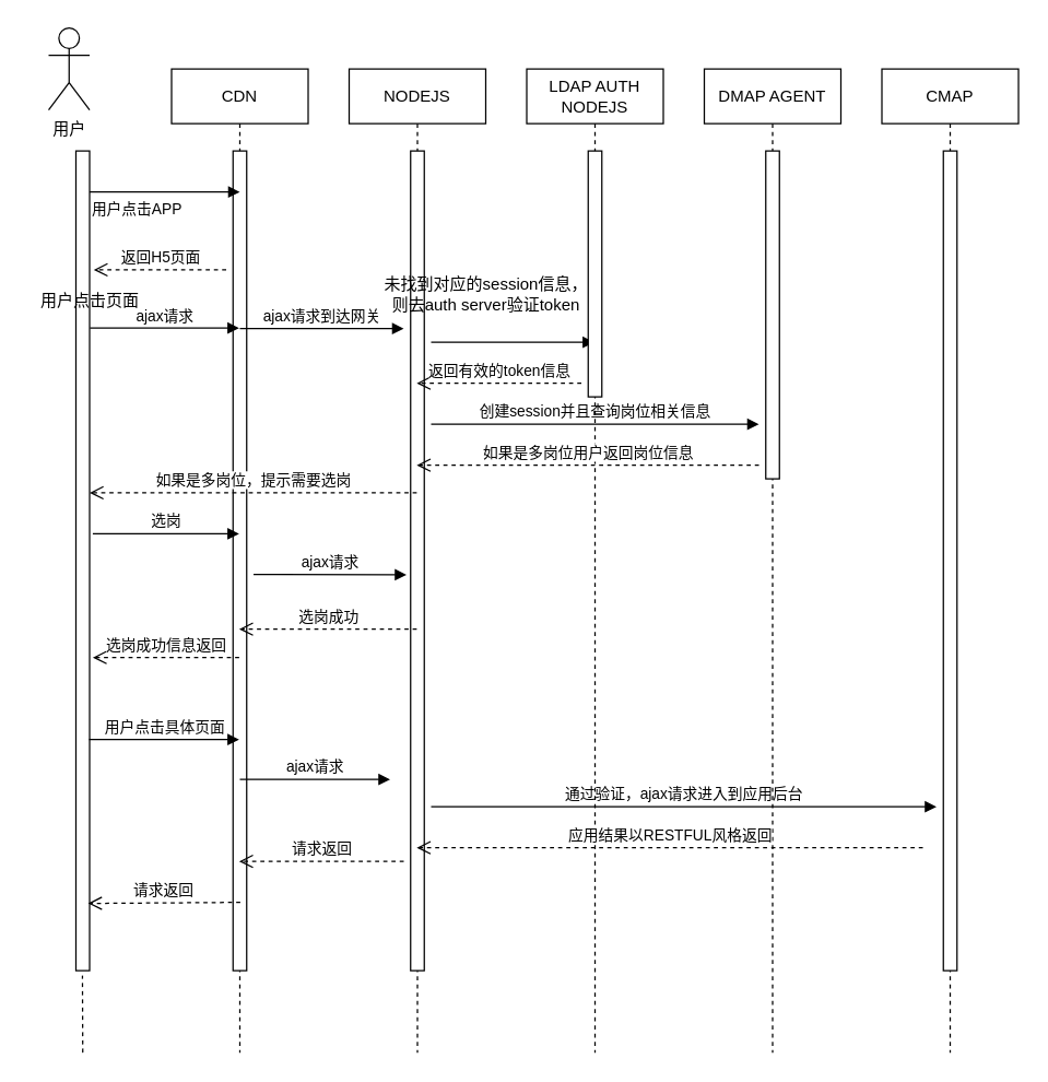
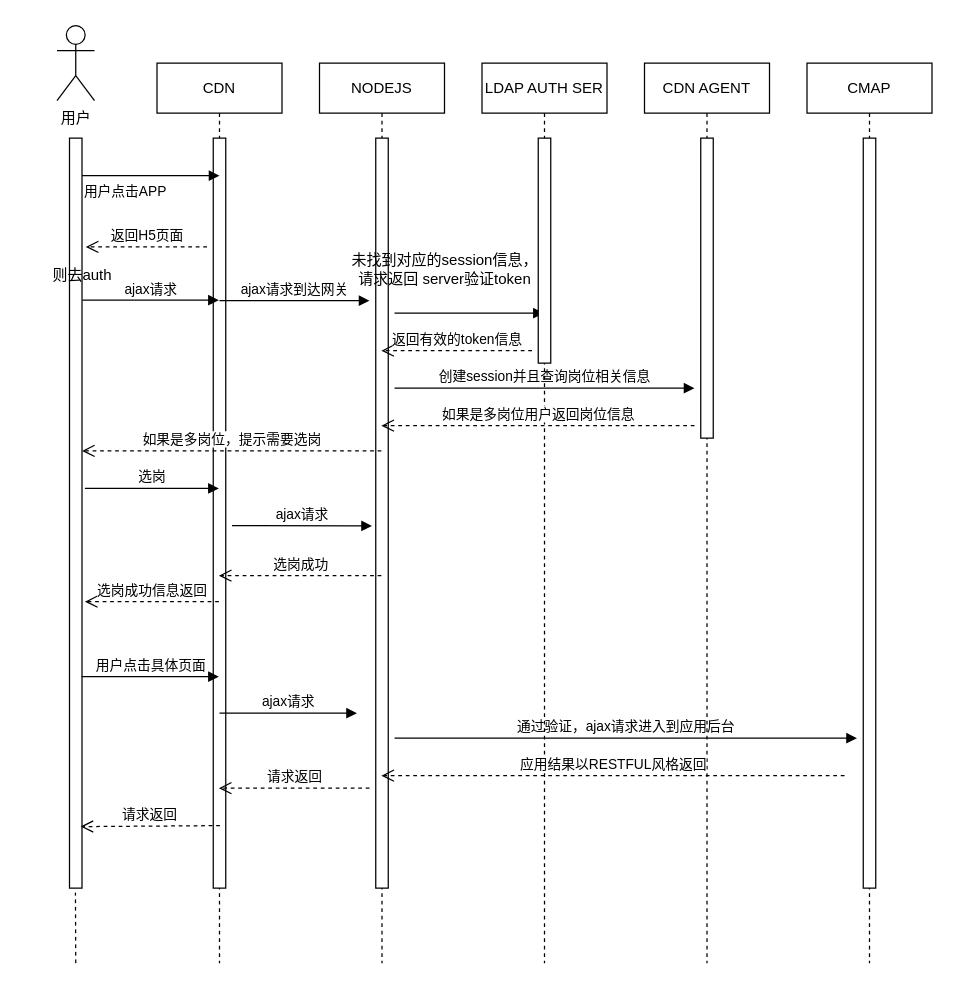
- <mxCell id="2" value="用户&lt;br&gt;" style="shape=umlActor;verticalLabelPosition=bottom;verticalAlign=top;html=1;" vertex="1" parent="1"><mxGeometry x="35" y="20" width="30" height="60" as="geometry" /></mxCell>
+ <mxCell id="2" value="用户&lt;br&gt;" style="shape=umlActor;verticalLabelPosition=bottom;verticalAlign=top;html=1;" vertex="1" parent="1"><mxGeometry x="45" y="20" width="30" height="60" as="geometry" /></mxCell>
- <mxCell id="16" value="LDAP AUTH NODEJS" style="shape=umlLifeline;perimeter=lifelinePerimeter;whiteSpace=wrap;html=1;container=1;collapsible=0;recursiveResize=0;outlineConnect=0;" vertex="1" parent="1"><mxGeometry x="385" y="50" width="100" height="720" as="geometry" /></mxCell>
+ <mxCell id="16" value="LDAP AUTH SER" style="shape=umlLifeline;perimeter=lifelinePerimeter;whiteSpace=wrap;html=1;container=1;collapsible=0;recursiveResize=0;outlineConnect=0;" vertex="1" parent="1"><mxGeometry x="385" y="50" width="100" height="720" as="geometry" /></mxCell>
- <mxCell id="19" value="DMAP AGENT" style="shape=umlLifeline;perimeter=lifelinePerimeter;whiteSpace=wrap;html=1;container=1;collapsible=0;recursiveResize=0;outlineConnect=0;" vertex="1" parent="1"><mxGeometry x="515" y="50" width="100" height="720" as="geometry" /></mxCell>
+ <mxCell id="19" value="CDN AGENT" style="shape=umlLifeline;perimeter=lifelinePerimeter;whiteSpace=wrap;html=1;container=1;collapsible=0;recursiveResize=0;outlineConnect=0;" vertex="1" parent="1"><mxGeometry x="515" y="50" width="100" height="720" as="geometry" /></mxCell>
- <mxCell id="27" value="未找到对应的session信息，&lt;br&gt;则去auth server验证token" style="text;html=1;align=center;verticalAlign=middle;resizable=0;points=[];autosize=1;" vertex="1" parent="1"><mxGeometry x="275" y="200" width="160" height="30" as="geometry" /></mxCell>
+ <mxCell id="27" value="未找到对应的session信息，&lt;br&gt;请求返回 server验证token" style="text;html=1;align=center;verticalAlign=middle;resizable=0;points=[];autosize=1;" vertex="1" parent="1"><mxGeometry x="275" y="200" width="160" height="30" as="geometry" /></mxCell>
- <mxCell id="26" value="用户点击页面" style="text;html=1;align=center;verticalAlign=middle;resizable=0;points=[];autosize=1;" vertex="1" parent="1"><mxGeometry x="20" y="210" width="90" height="20" as="geometry" /></mxCell>
+ <mxCell id="26" value="则去auth" style="text;html=1;align=center;verticalAlign=middle;resizable=0;points=[];autosize=1;" vertex="1" parent="1"><mxGeometry x="20" y="210" width="90" height="20" as="geometry" /></mxCell>
